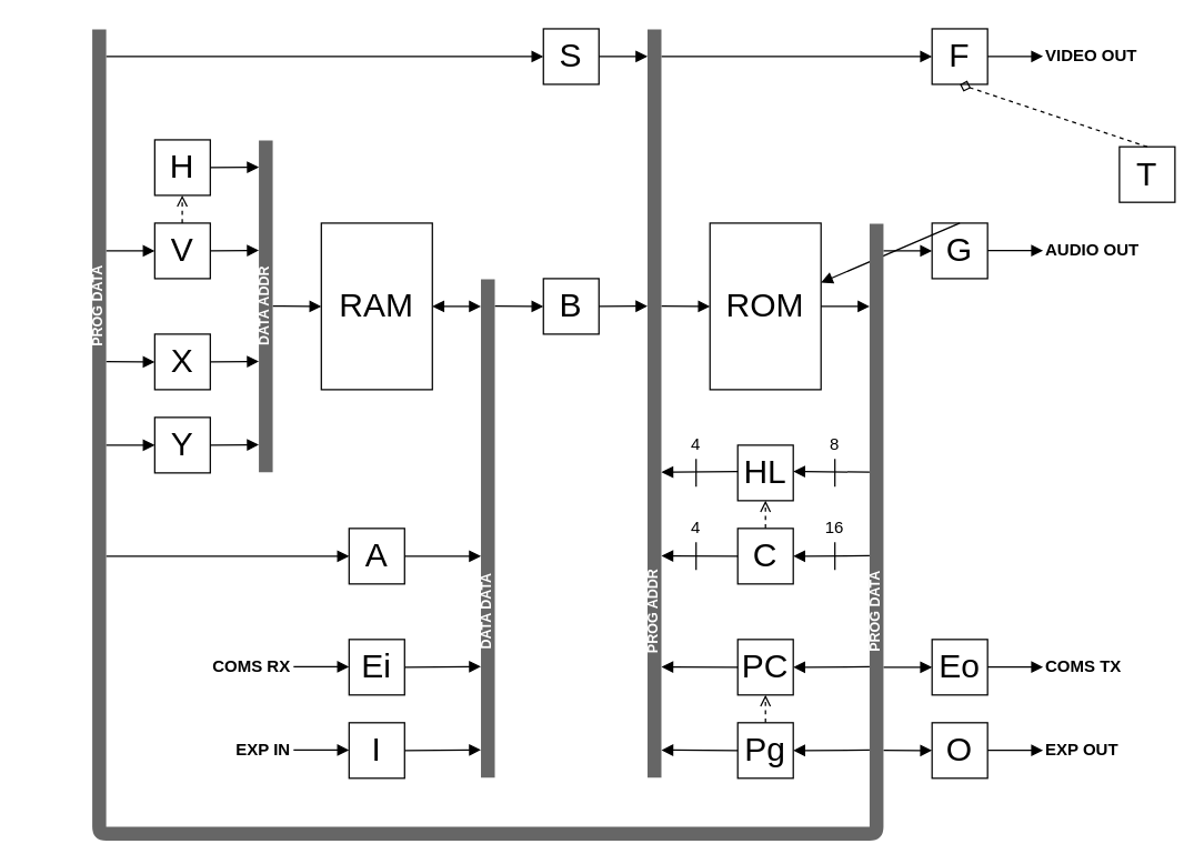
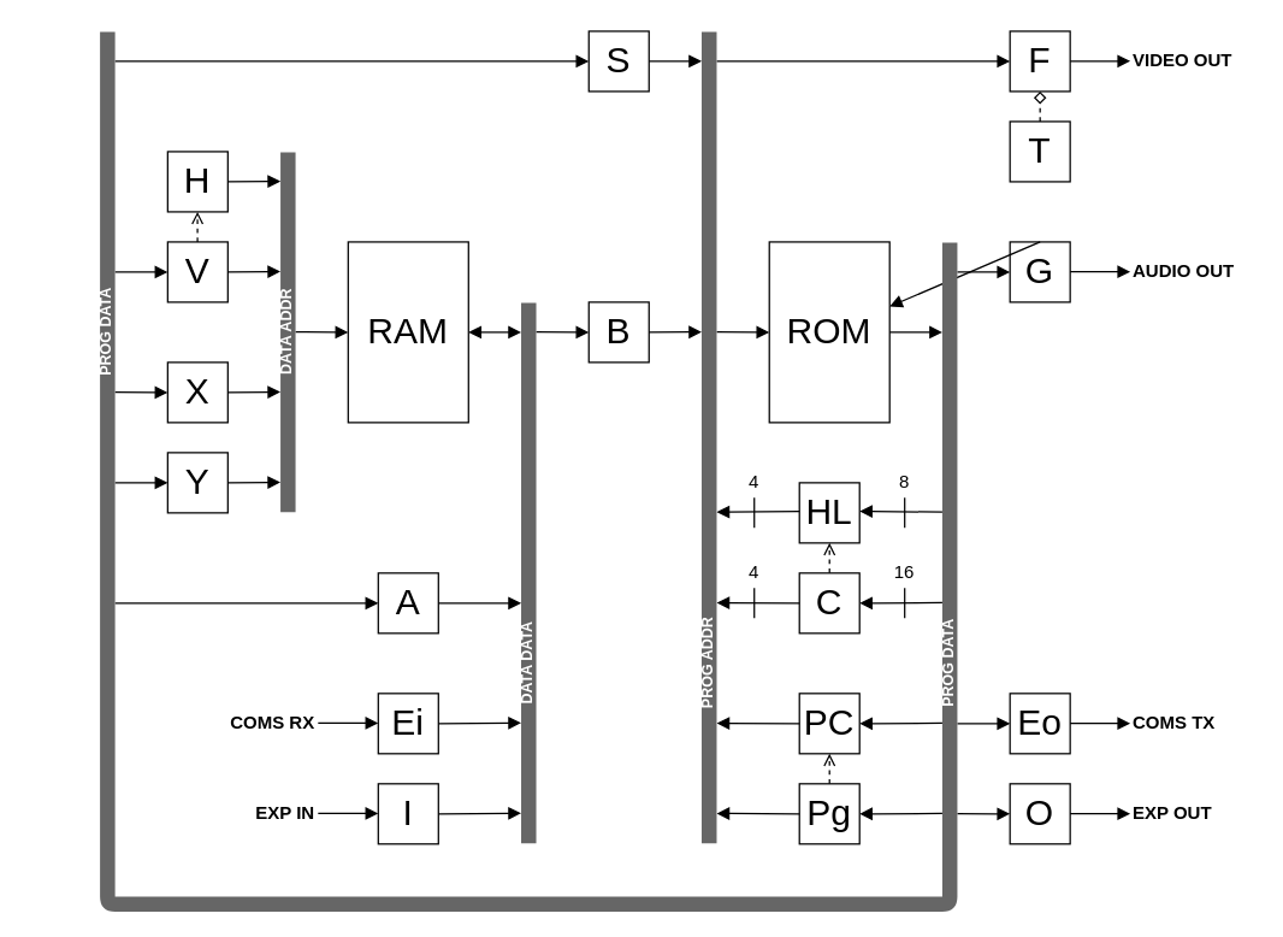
- <mxCell id="52" value="&lt;font style=&quot;font-size: 24px&quot;&gt;T&lt;/font&gt;" style="whiteSpace=wrap;html=1;aspect=fixed;" vertex="1" parent="1"><mxGeometry x="806" y="105" width="40" height="40" as="geometry" /></mxCell>
+ <mxCell id="52" value="&lt;font style=&quot;font-size: 24px&quot;&gt;T&lt;/font&gt;" style="whiteSpace=wrap;html=1;aspect=fixed;" vertex="1" parent="1"><mxGeometry x="671" y="80" width="40" height="40" as="geometry" /></mxCell>
